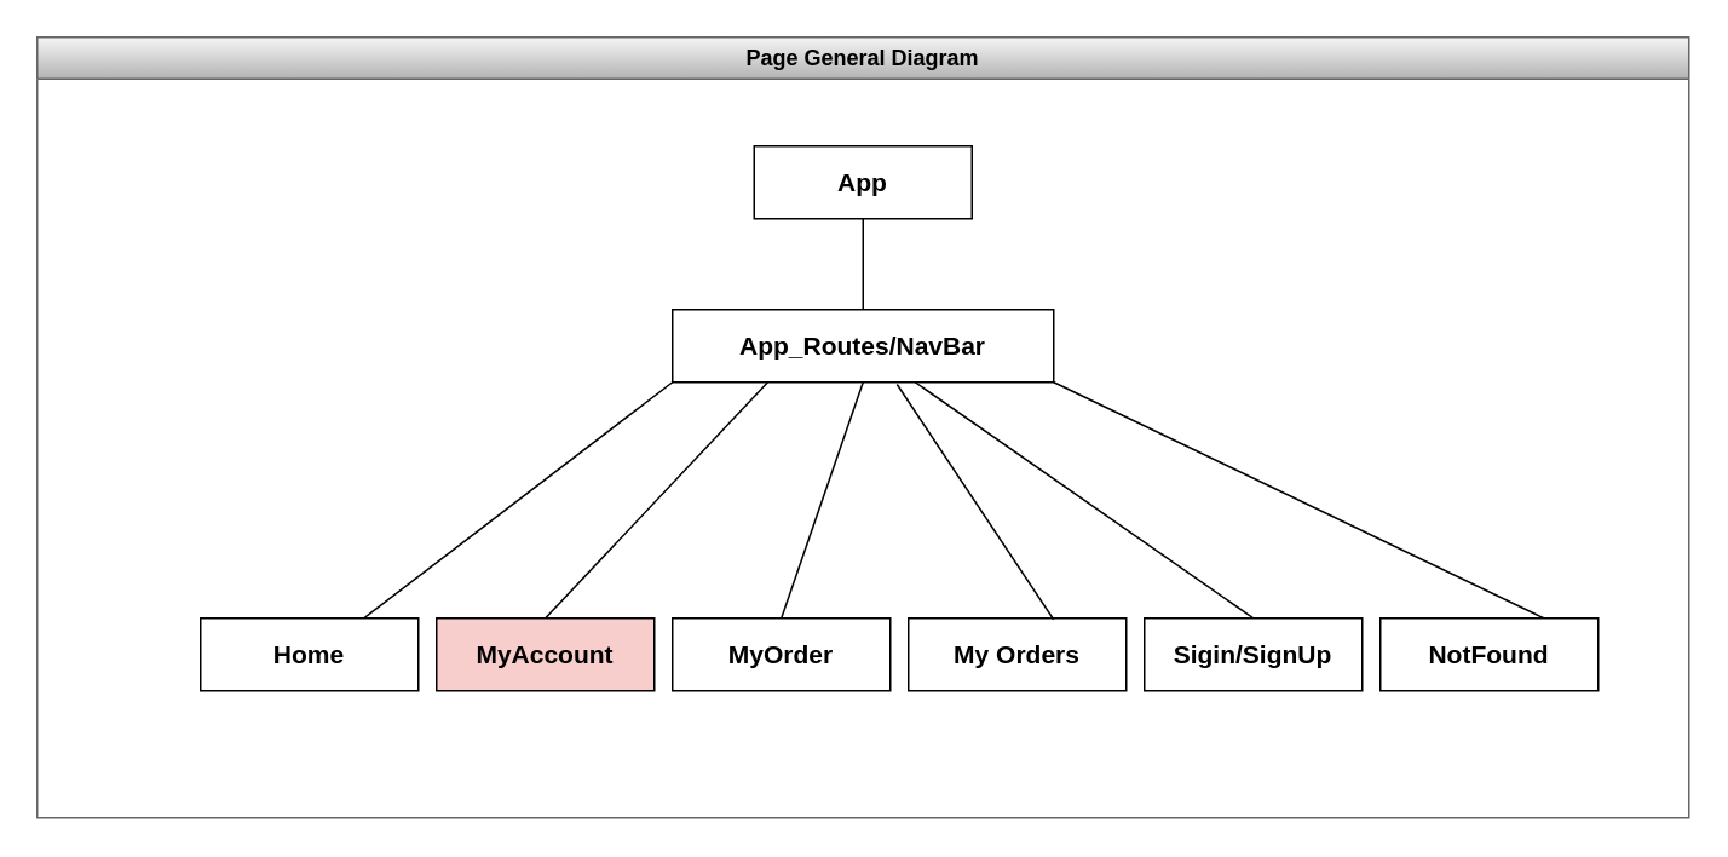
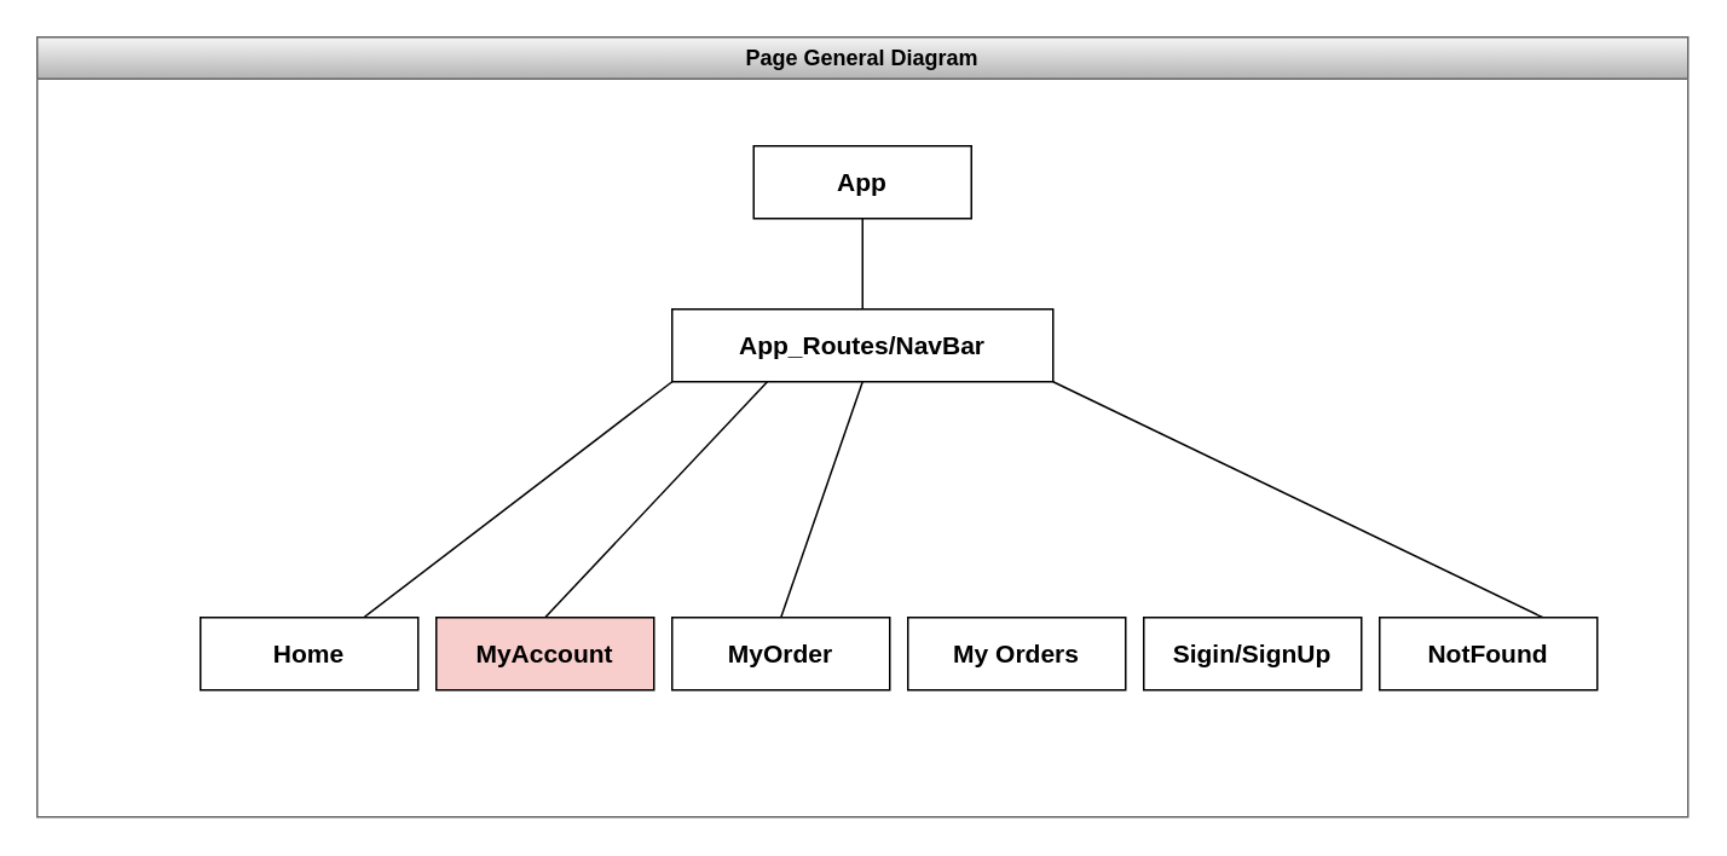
- <mxCell id="7" style="rounded=0;orthogonalLoop=1;jettySize=auto;html=1;startArrow=none;endArrow=none;entryX=0.5;entryY=0;entryDx=0;entryDy=0;fontStyle=1;fontSize=14;" parent="1" source="9" target="15" edge="1"><mxGeometry relative="1" as="geometry" /></mxCell>
- <mxCell id="16" style="rounded=0;orthogonalLoop=1;jettySize=auto;html=1;startArrow=none;endArrow=none;exitX=0.589;exitY=1.029;exitDx=0;exitDy=0;entryX=0.666;entryY=0.017;entryDx=0;entryDy=0;entryPerimeter=0;exitPerimeter=0;fontStyle=1;fontSize=14;" parent="1" source="9" target="13" edge="1"><mxGeometry relative="1" as="geometry" /></mxCell>
